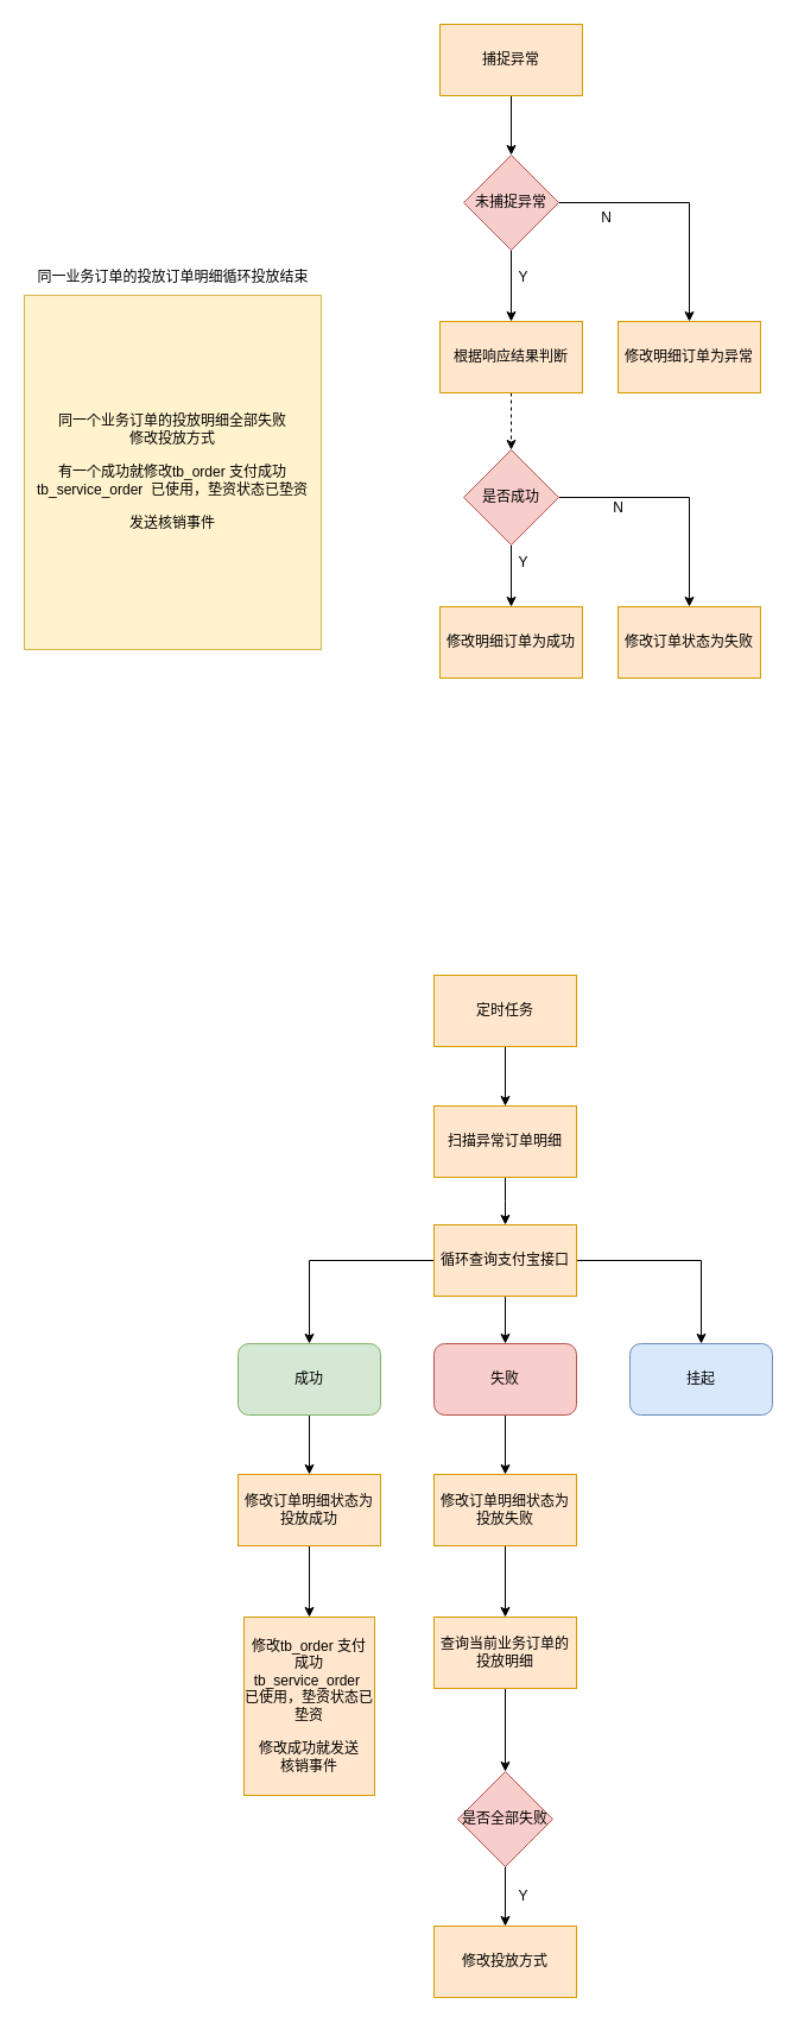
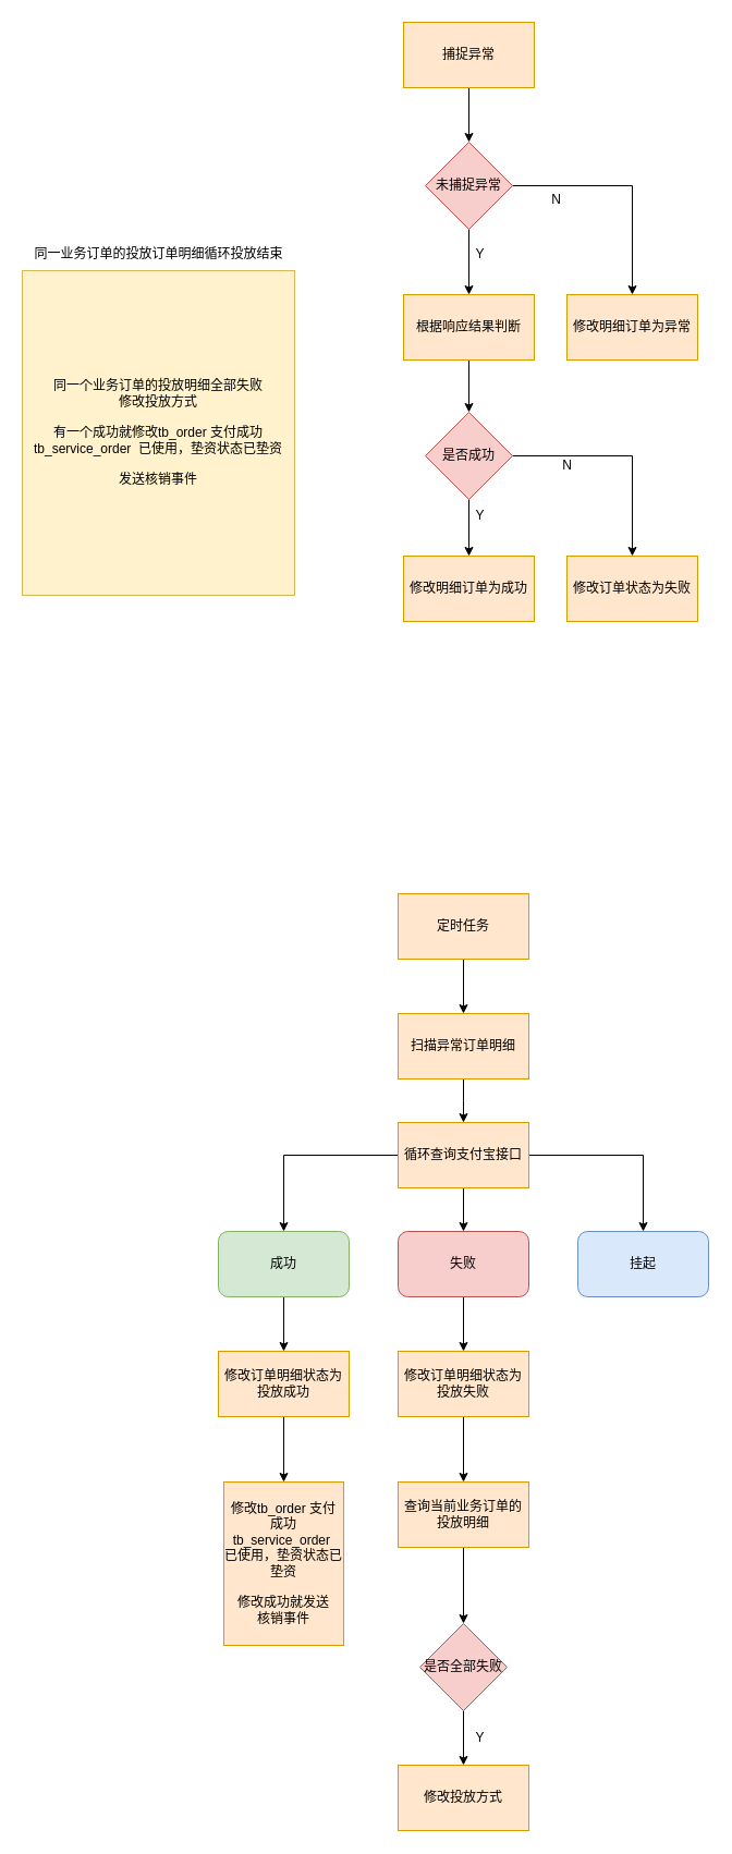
- <mxCell id="2" value="" style="edgeStyle=orthogonalEdgeStyle;rounded=0;orthogonalLoop=1;jettySize=auto;html=1;dashed=1;" edge="1" parent="1" source="3" target="41"><mxGeometry relative="1" as="geometry" /></mxCell>
+ <mxCell id="2" value="" style="edgeStyle=orthogonalEdgeStyle;rounded=0;orthogonalLoop=1;jettySize=auto;html=1;" edge="1" parent="1" source="3" target="41"><mxGeometry relative="1" as="geometry" /></mxCell>
